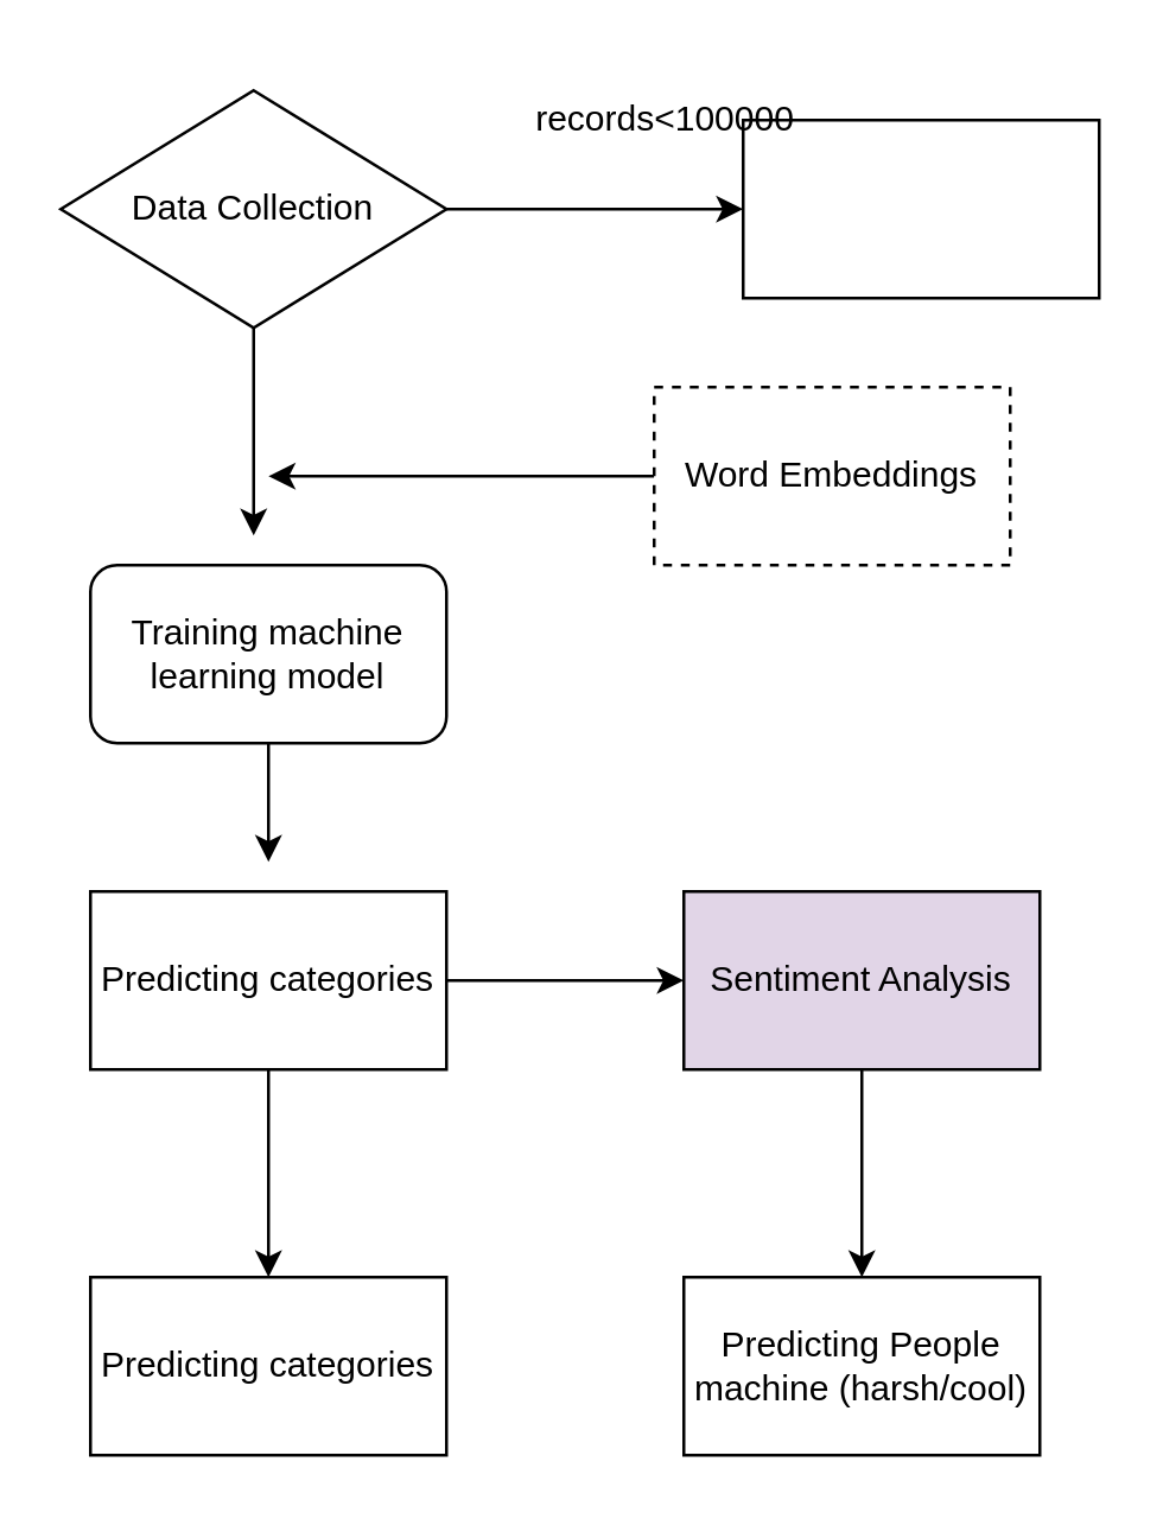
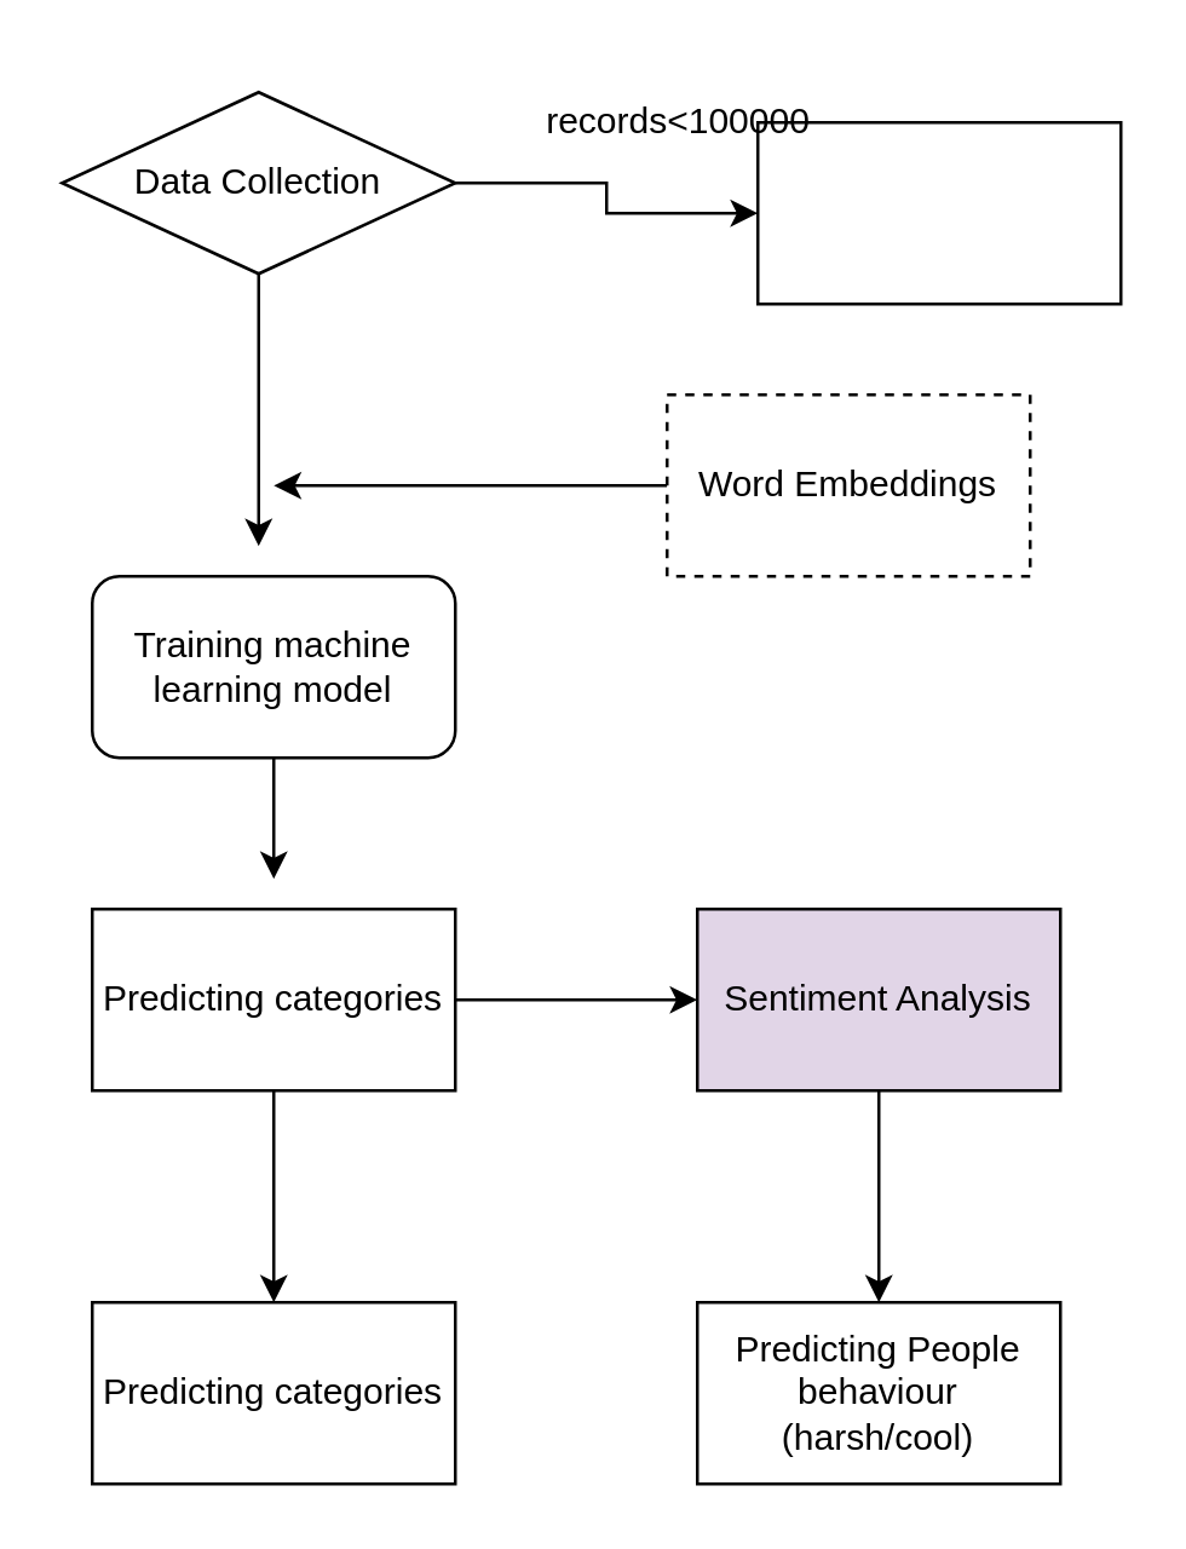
- <mxCell id="4" value="Data Collection" style="rhombus;whiteSpace=wrap;html=1;" vertex="1" parent="1"><mxGeometry x="20" y="30" width="130" height="80" as="geometry" /></mxCell>
+ <mxCell id="4" value="Data Collection" style="rhombus;whiteSpace=wrap;html=1;" vertex="1" parent="1"><mxGeometry x="20" y="30" width="130" height="60" as="geometry" /></mxCell>
- <mxCell id="15" value="Predicting People machine (harsh/cool)" style="rounded=0;whiteSpace=wrap;html=1;" vertex="1" parent="1"><mxGeometry x="230" y="430" width="120" height="60" as="geometry" /></mxCell>
+ <mxCell id="15" value="Predicting People behaviour (harsh/cool)" style="rounded=0;whiteSpace=wrap;html=1;" vertex="1" parent="1"><mxGeometry x="230" y="430" width="120" height="60" as="geometry" /></mxCell>
